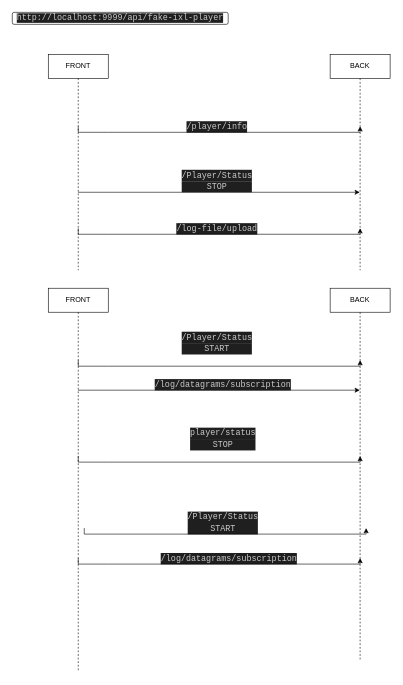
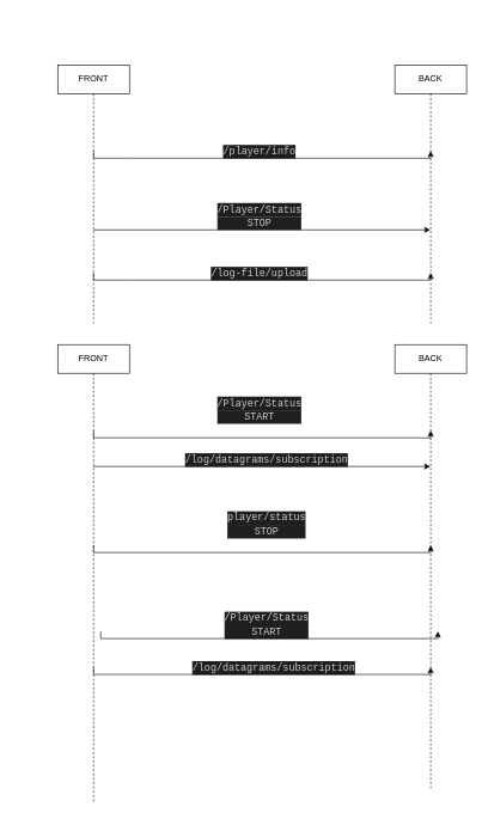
- <mxCell id="8" value="&lt;span style=&quot;color: rgb(204, 204, 204); font-family: Consolas, &amp;quot;Courier New&amp;quot;, monospace; font-size: 14px; font-style: normal; font-variant-ligatures: normal; font-variant-caps: normal; font-weight: 400; letter-spacing: normal; orphans: 2; text-align: center; text-indent: 0px; text-transform: none; widows: 2; word-spacing: 0px; -webkit-text-stroke-width: 0px; background-color: rgb(31, 31, 31); text-decoration-thickness: initial; text-decoration-style: initial; text-decoration-color: initial; float: none; display: inline !important;&quot;&gt;http://localhost:9999/api/fake-ixl-player&lt;/span&gt;" style="rounded=1;whiteSpace=wrap;html=1;" vertex="1" parent="1"><mxGeometry x="20" y="20" width="360" height="20" as="geometry" /></mxCell>
